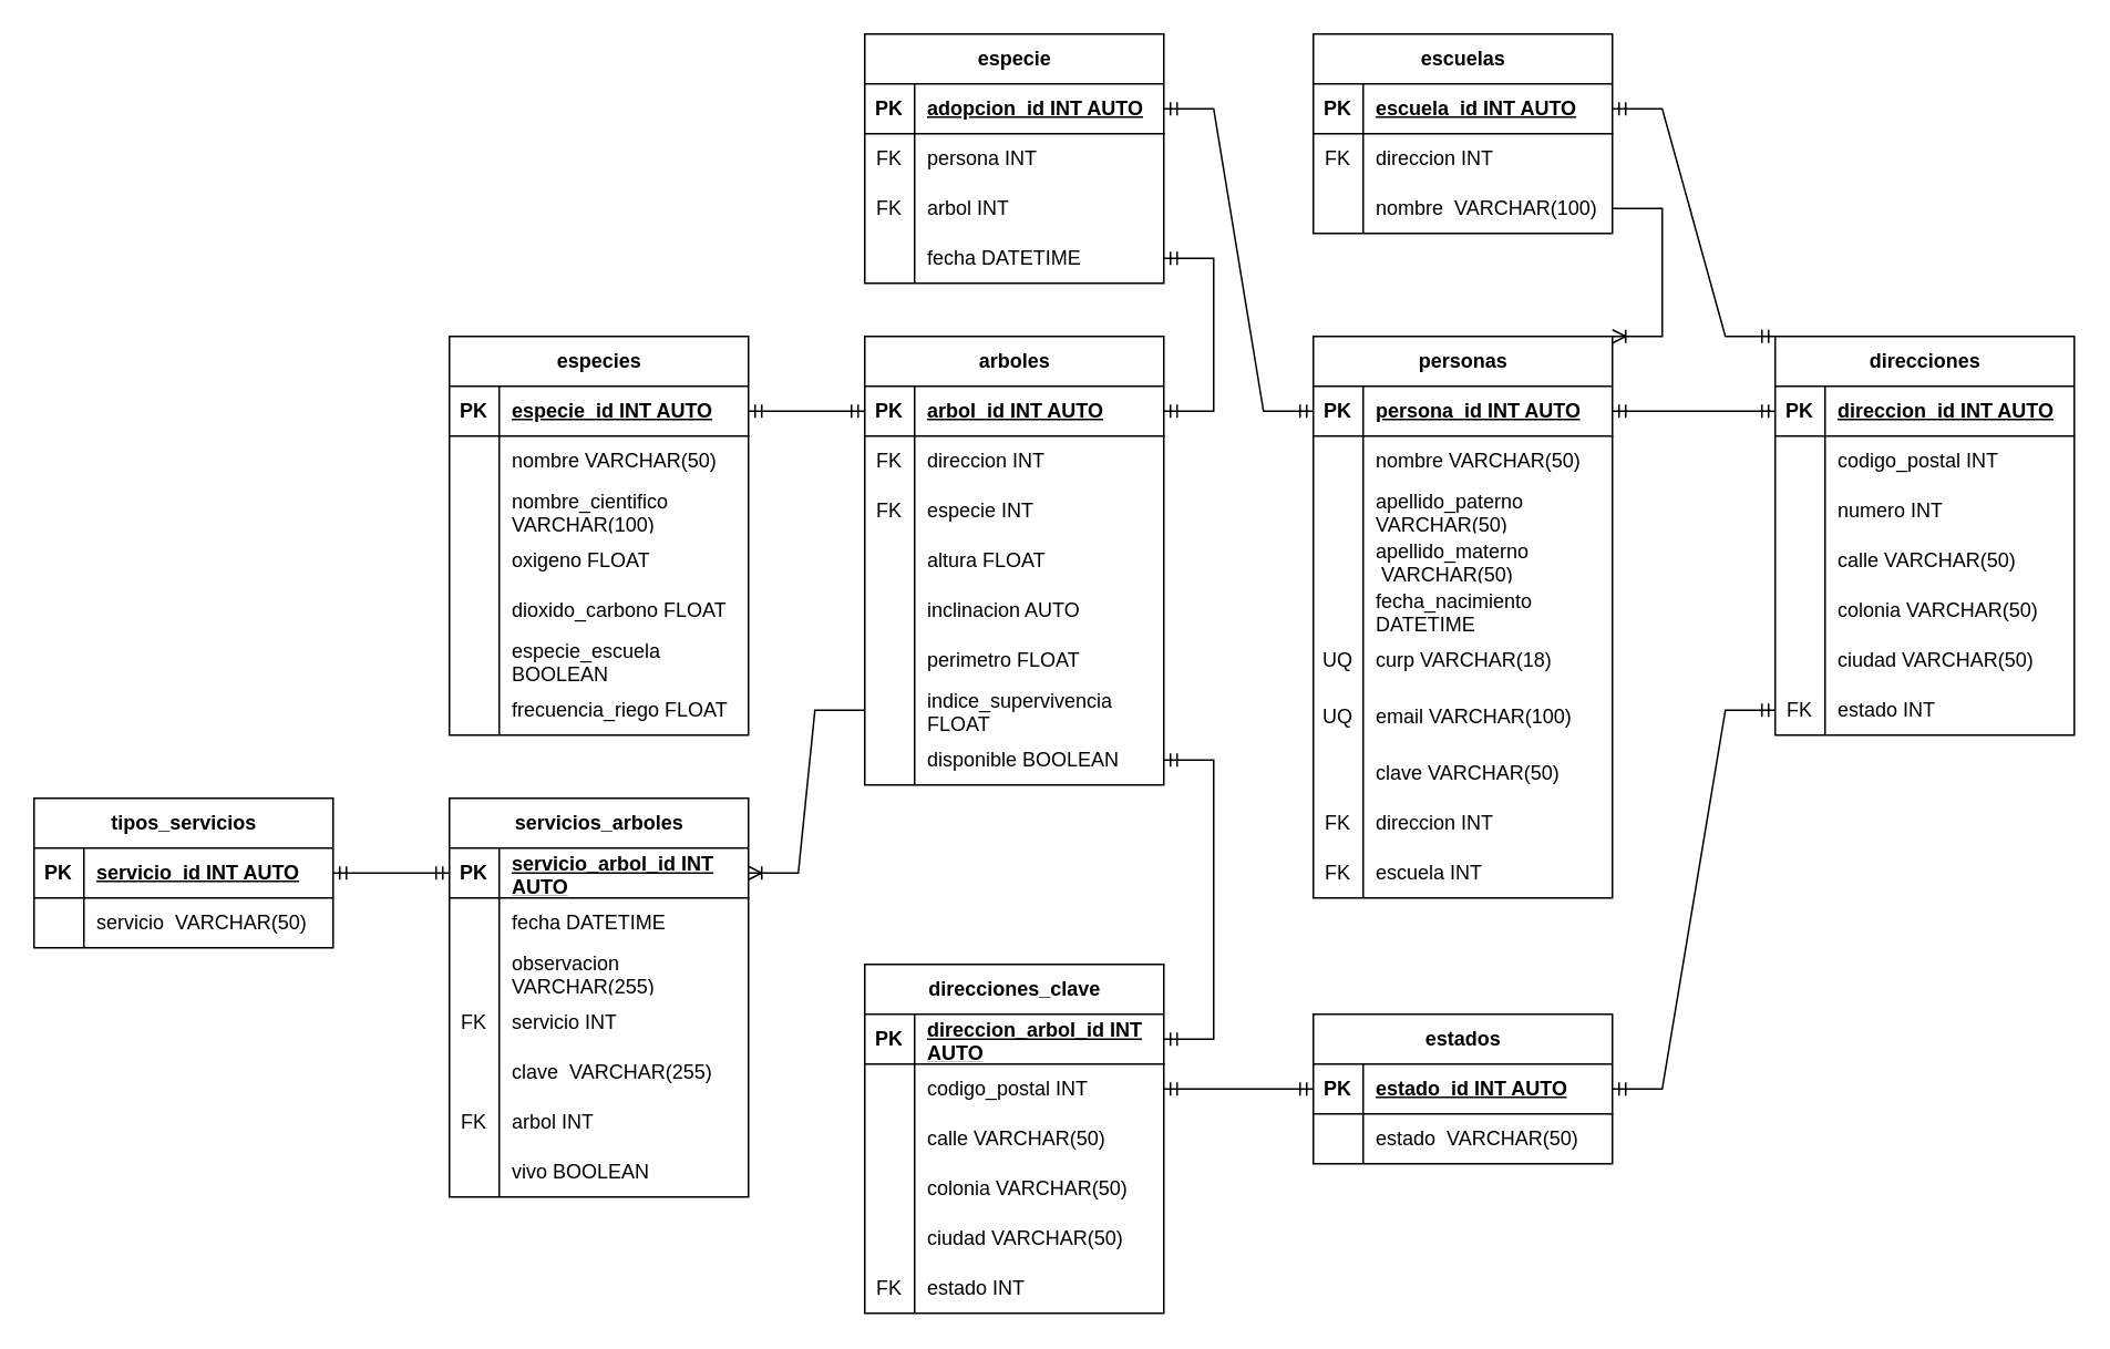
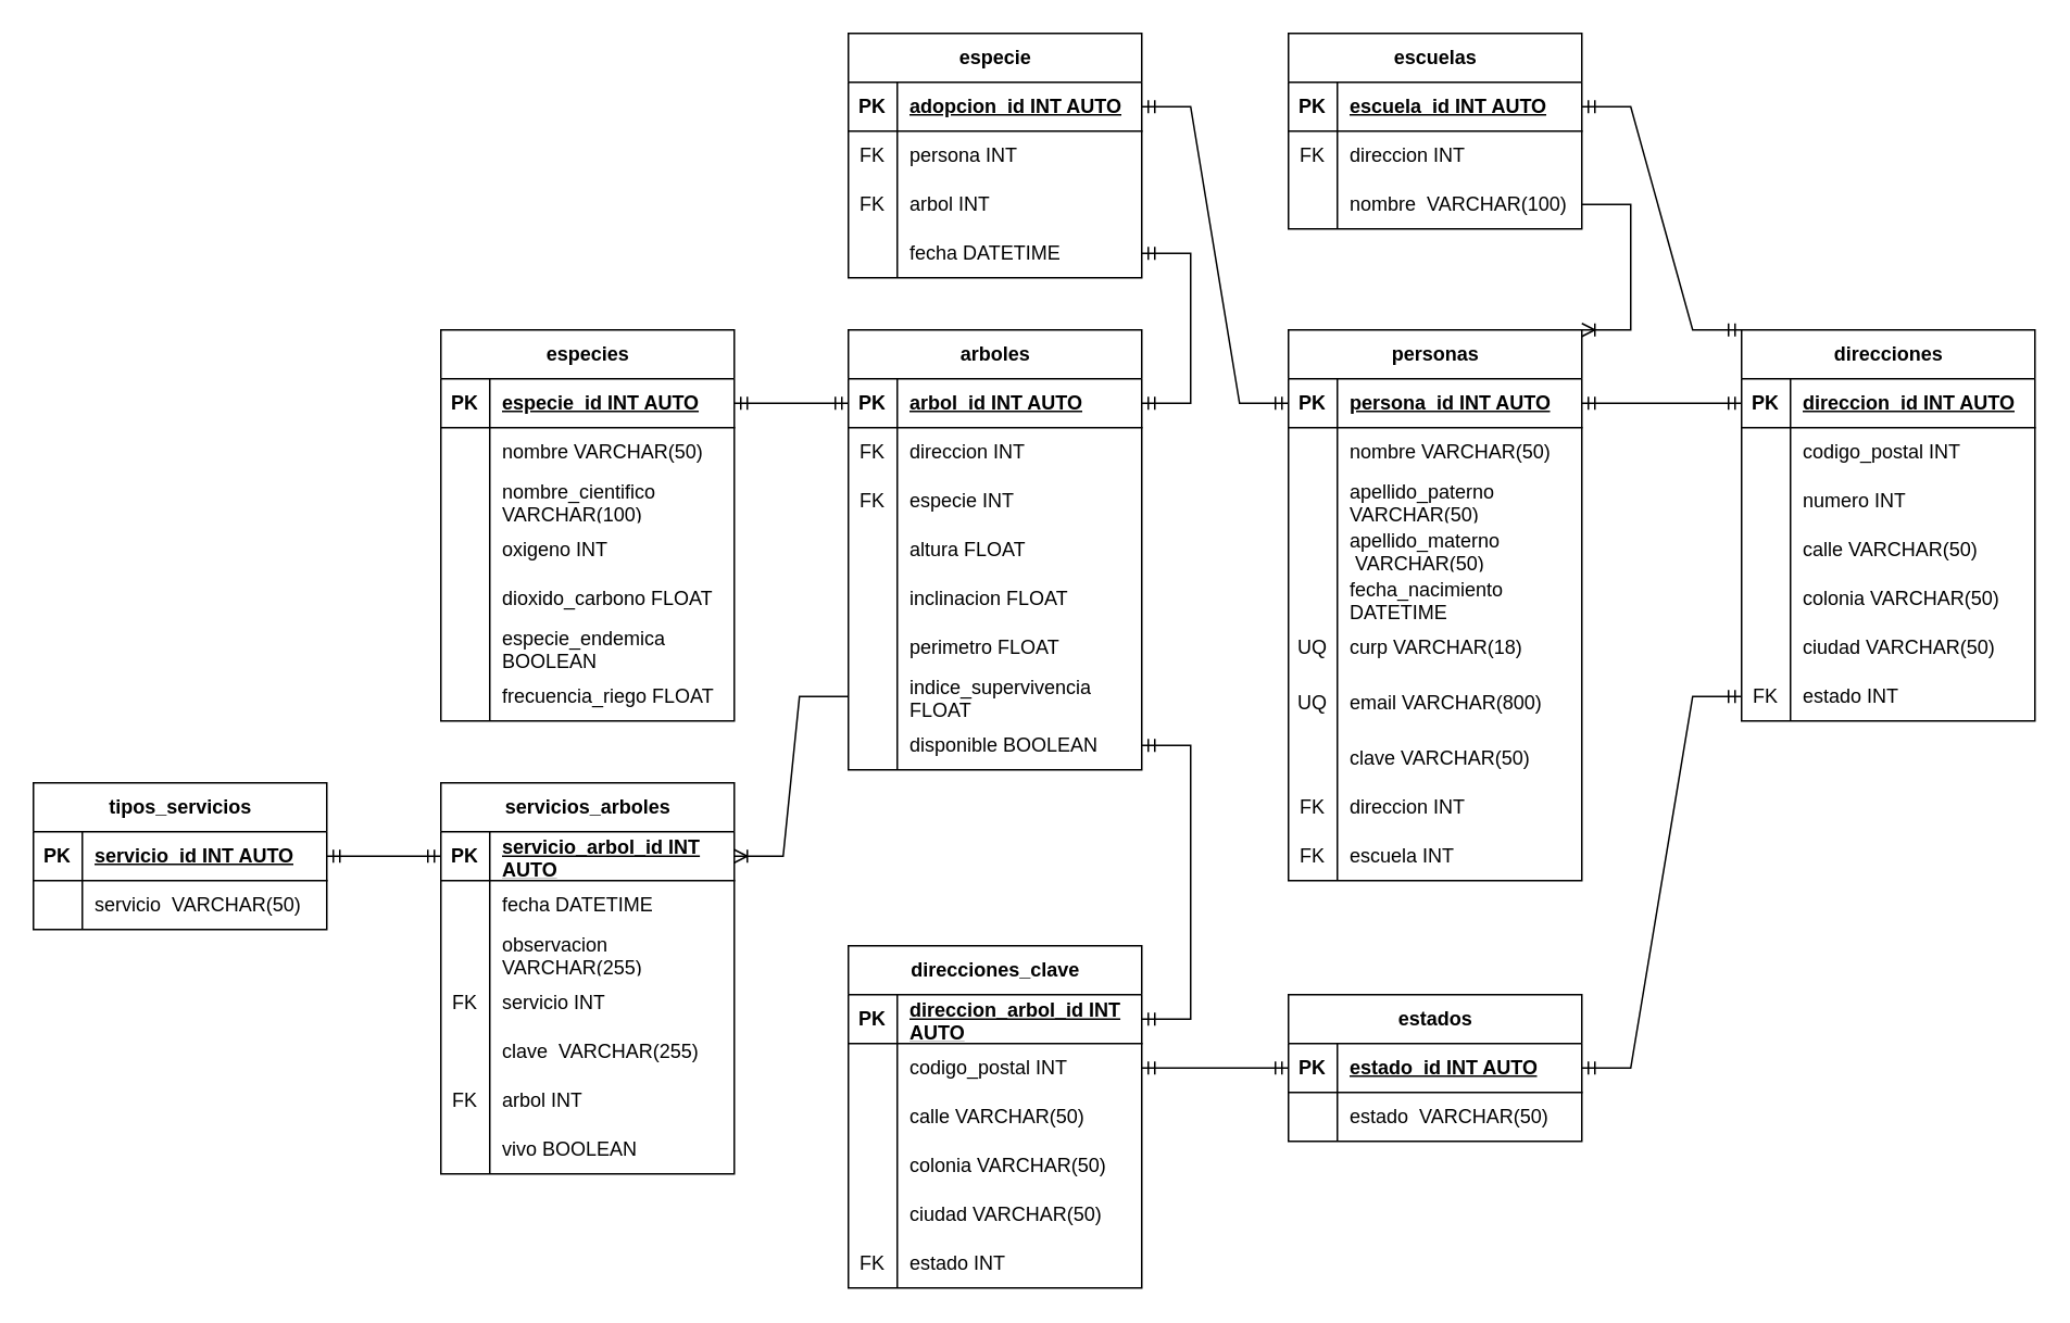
- <mxCell id="91" value="oxigeno FLOAT" style="shape=partialRectangle;connectable=0;fillColor=none;top=0;left=0;bottom=0;right=0;align=left;spacingLeft=6;overflow=hidden;whiteSpace=wrap;html=1;" parent="89" vertex="1"><mxGeometry x="30" width="150" height="30" as="geometry"><mxRectangle width="150" height="30" as="alternateBounds" /></mxGeometry></mxCell>
+ <mxCell id="91" value="oxigeno INT" style="shape=partialRectangle;connectable=0;fillColor=none;top=0;left=0;bottom=0;right=0;align=left;spacingLeft=6;overflow=hidden;whiteSpace=wrap;html=1;" parent="89" vertex="1"><mxGeometry x="30" width="150" height="30" as="geometry"><mxRectangle width="150" height="30" as="alternateBounds" /></mxGeometry></mxCell>
- <mxCell id="171" value="inclinacion AUTO" style="shape=partialRectangle;connectable=0;fillColor=none;top=0;left=0;bottom=0;right=0;align=left;spacingLeft=6;overflow=hidden;whiteSpace=wrap;html=1;" parent="169" vertex="1"><mxGeometry x="30" width="150" height="30" as="geometry"><mxRectangle width="150" height="30" as="alternateBounds" /></mxGeometry></mxCell>
+ <mxCell id="171" value="inclinacion FLOAT" style="shape=partialRectangle;connectable=0;fillColor=none;top=0;left=0;bottom=0;right=0;align=left;spacingLeft=6;overflow=hidden;whiteSpace=wrap;html=1;" parent="169" vertex="1"><mxGeometry x="30" width="150" height="30" as="geometry"><mxRectangle width="150" height="30" as="alternateBounds" /></mxGeometry></mxCell>
- <mxCell id="97" value="especie_escuela BOOLEAN" style="shape=partialRectangle;connectable=0;fillColor=none;top=0;left=0;bottom=0;right=0;align=left;spacingLeft=6;overflow=hidden;whiteSpace=wrap;html=1;" parent="95" vertex="1"><mxGeometry x="30" width="150" height="30" as="geometry"><mxRectangle width="150" height="30" as="alternateBounds" /></mxGeometry></mxCell>
+ <mxCell id="97" value="especie_endemica BOOLEAN" style="shape=partialRectangle;connectable=0;fillColor=none;top=0;left=0;bottom=0;right=0;align=left;spacingLeft=6;overflow=hidden;whiteSpace=wrap;html=1;" parent="95" vertex="1"><mxGeometry x="30" width="150" height="30" as="geometry"><mxRectangle width="150" height="30" as="alternateBounds" /></mxGeometry></mxCell>
- <mxCell id="56" value="email VARCHAR(100)" style="shape=partialRectangle;connectable=0;fillColor=none;top=0;left=0;bottom=0;right=0;align=left;spacingLeft=6;overflow=hidden;whiteSpace=wrap;html=1;" parent="54" vertex="1"><mxGeometry x="30" width="150" height="38" as="geometry"><mxRectangle width="150" height="38" as="alternateBounds" /></mxGeometry></mxCell>
+ <mxCell id="56" value="email VARCHAR(800)" style="shape=partialRectangle;connectable=0;fillColor=none;top=0;left=0;bottom=0;right=0;align=left;spacingLeft=6;overflow=hidden;whiteSpace=wrap;html=1;" parent="54" vertex="1"><mxGeometry x="30" width="150" height="38" as="geometry"><mxRectangle width="150" height="38" as="alternateBounds" /></mxGeometry></mxCell>
